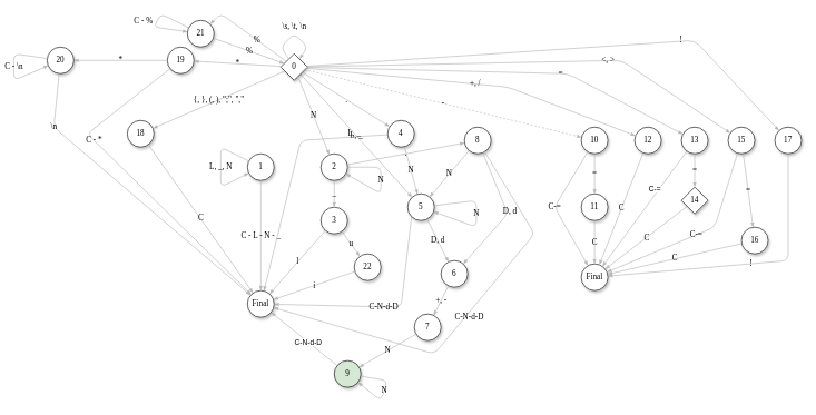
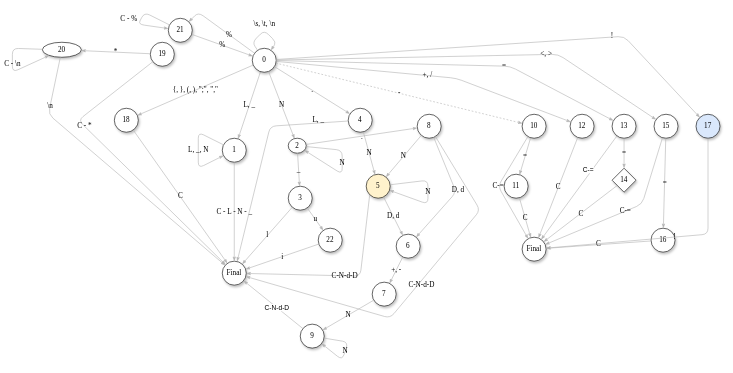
- <mxCell id="63" value="20" style="ellipse;whiteSpace=wrap;html=1;rounded=0;shadow=1;comic=0;labelBackgroundColor=none;strokeWidth=1;fontFamily=Verdana;fontSize=12;align=center;" parent="1" vertex="1"><mxGeometry x="70" y="70" width="40" height="40" as="geometry" /></mxCell>
+ <mxCell id="63" value="20" style="ellipse;whiteSpace=wrap;html=1;rounded=0;shadow=1;comic=0;labelBackgroundColor=none;strokeWidth=1;fontFamily=Verdana;fontSize=12;align=center;" parent="1" vertex="1"><mxGeometry x="70" y="70" width="65" height="25" as="geometry" /></mxCell>
- <mxCell id="62" value="*" style="edgeStyle=none;rounded=1;html=1;labelBackgroundColor=none;startArrow=none;startFill=0;startSize=5;endArrow=classicThin;endFill=1;endSize=5;jettySize=auto;orthogonalLoop=1;strokeColor=#B3B3B3;strokeWidth=1;fontFamily=Verdana;fontSize=12" parent="1" source="3" target="61" edge="1"><mxGeometry relative="1" as="geometry"><mxPoint x="406" y="241" as="targetPoint" /><mxPoint x="444" y="129" as="sourcePoint" /></mxGeometry></mxCell>
- <mxCell id="3" value="0" style="rhombus;whiteSpace=wrap;html=1;shadow=1;comic=0;labelBackgroundColor=none;strokeWidth=1;fontFamily=Verdana;fontSize=12;align=center;" parent="1" vertex="1"><mxGeometry x="420" y="80" width="40" height="40" as="geometry" /></mxCell>
+ <mxCell id="3" value="0" style="ellipse;whiteSpace=wrap;html=1;rounded=0;shadow=1;comic=0;labelBackgroundColor=none;strokeWidth=1;fontFamily=Verdana;fontSize=12;align=center;" parent="1" vertex="1"><mxGeometry x="420" y="80" width="40" height="40" as="geometry" /></mxCell>
- <mxCell id="2" value="L,&amp;nbsp;_" style="edgeStyle=none;rounded=1;html=1;labelBackgroundColor=none;startArrow=none;startFill=0;startSize=5;endArrow=classicThin;endFill=1;endSize=5;jettySize=auto;orthogonalLoop=1;strokeColor=#B3B3B3;strokeWidth=1;fontFamily=Verdana;fontSize=12;" parent="1" source="3" target="15" edge="1"><mxGeometry relative="1" as="geometry"><mxPoint x="329.194" y="231.637" as="targetPoint" /></mxGeometry></mxCell>
+ <mxCell id="2" value="L,&amp;nbsp;_" style="edgeStyle=none;rounded=1;html=1;labelBackgroundColor=none;startArrow=none;startFill=0;startSize=5;endArrow=classicThin;endFill=1;endSize=5;jettySize=auto;orthogonalLoop=1;strokeColor=#B3B3B3;strokeWidth=1;fontFamily=Verdana;fontSize=12" parent="1" source="3" target="4" edge="1"><mxGeometry relative="1" as="geometry"><mxPoint x="329.194" y="231.637" as="targetPoint" /></mxGeometry></mxCell>
- <mxCell id="54" value="17" style="ellipse;whiteSpace=wrap;html=1;rounded=0;shadow=1;comic=0;labelBackgroundColor=none;strokeWidth=1;fontFamily=Verdana;fontSize=12;align=center;" parent="1" vertex="1"><mxGeometry x="1160" y="190" width="40" height="40" as="geometry" /></mxCell>
+ <mxCell id="54" value="17" style="ellipse;whiteSpace=wrap;html=1;rounded=0;shadow=1;comic=0;labelBackgroundColor=none;strokeWidth=1;fontFamily=Verdana;fontSize=12;align=center;fillColor=#dae8fc;" parent="1" vertex="1"><mxGeometry x="1160" y="190" width="40" height="40" as="geometry" /></mxCell>
- <mxCell id="6" value="2" style="ellipse;whiteSpace=wrap;html=1;rounded=0;shadow=1;comic=0;labelBackgroundColor=none;strokeWidth=1;fontFamily=Verdana;fontSize=12;align=center;" parent="1" vertex="1"><mxGeometry x="480" y="230" width="40" height="40" as="geometry" /></mxCell>
+ <mxCell id="6" value="2" style="ellipse;whiteSpace=wrap;html=1;rounded=0;shadow=1;comic=0;labelBackgroundColor=none;strokeWidth=1;fontFamily=Verdana;fontSize=12;align=center;" parent="1" vertex="1"><mxGeometry x="480" y="230" width="30" height="25" as="geometry" /></mxCell>
- <mxCell id="15" value="5" style="ellipse;whiteSpace=wrap;html=1;rounded=0;shadow=1;comic=0;labelBackgroundColor=none;strokeWidth=1;fontFamily=Verdana;fontSize=12;align=center;" parent="1" vertex="1"><mxGeometry x="610" y="290" width="40" height="40" as="geometry" /></mxCell>
+ <mxCell id="15" value="5" style="ellipse;whiteSpace=wrap;html=1;rounded=0;shadow=1;comic=0;labelBackgroundColor=none;strokeWidth=1;fontFamily=Verdana;fontSize=12;align=center;fillColor=#fff2cc;" parent="1" vertex="1"><mxGeometry x="610" y="290" width="40" height="40" as="geometry" /></mxCell>
- <mxCell id="35" value="11" style="ellipse;whiteSpace=wrap;html=1;rounded=0;shadow=1;comic=0;labelBackgroundColor=none;strokeWidth=1;fontFamily=Verdana;fontSize=12;align=center;" parent="1" vertex="1"><mxGeometry x="870" y="290" width="40" height="40" as="geometry" /></mxCell>
+ <mxCell id="35" value="11" style="ellipse;whiteSpace=wrap;html=1;rounded=0;shadow=1;comic=0;labelBackgroundColor=none;strokeWidth=1;fontFamily=Verdana;fontSize=12;align=center;" parent="1" vertex="1"><mxGeometry x="840" y="290" width="40" height="40" as="geometry" /></mxCell>
- <mxCell id="50" value="16" style="ellipse;whiteSpace=wrap;html=1;rounded=0;shadow=1;comic=0;labelBackgroundColor=none;strokeWidth=1;fontFamily=Verdana;fontSize=12;align=center;" parent="1" vertex="1"><mxGeometry x="1110" y="340" width="40" height="40" as="geometry" /></mxCell>
+ <mxCell id="50" value="16" style="ellipse;whiteSpace=wrap;html=1;rounded=0;shadow=1;comic=0;labelBackgroundColor=none;strokeWidth=1;fontFamily=Verdana;fontSize=12;align=center;" parent="1" vertex="1"><mxGeometry x="1085" y="380" width="40" height="40" as="geometry" /></mxCell>
- <mxCell id="29" value="9" style="ellipse;whiteSpace=wrap;html=1;rounded=0;shadow=1;comic=0;labelBackgroundColor=none;strokeWidth=1;fontFamily=Verdana;fontSize=12;align=center;fillColor=#d5e8d4;" parent="1" vertex="1"><mxGeometry x="500" y="540" width="40" height="40" as="geometry" /></mxCell>
+ <mxCell id="29" value="9" style="ellipse;whiteSpace=wrap;html=1;rounded=0;shadow=1;comic=0;labelBackgroundColor=none;strokeWidth=1;fontFamily=Verdana;fontSize=12;align=center;" parent="1" vertex="1"><mxGeometry x="500" y="540" width="40" height="40" as="geometry" /></mxCell>
